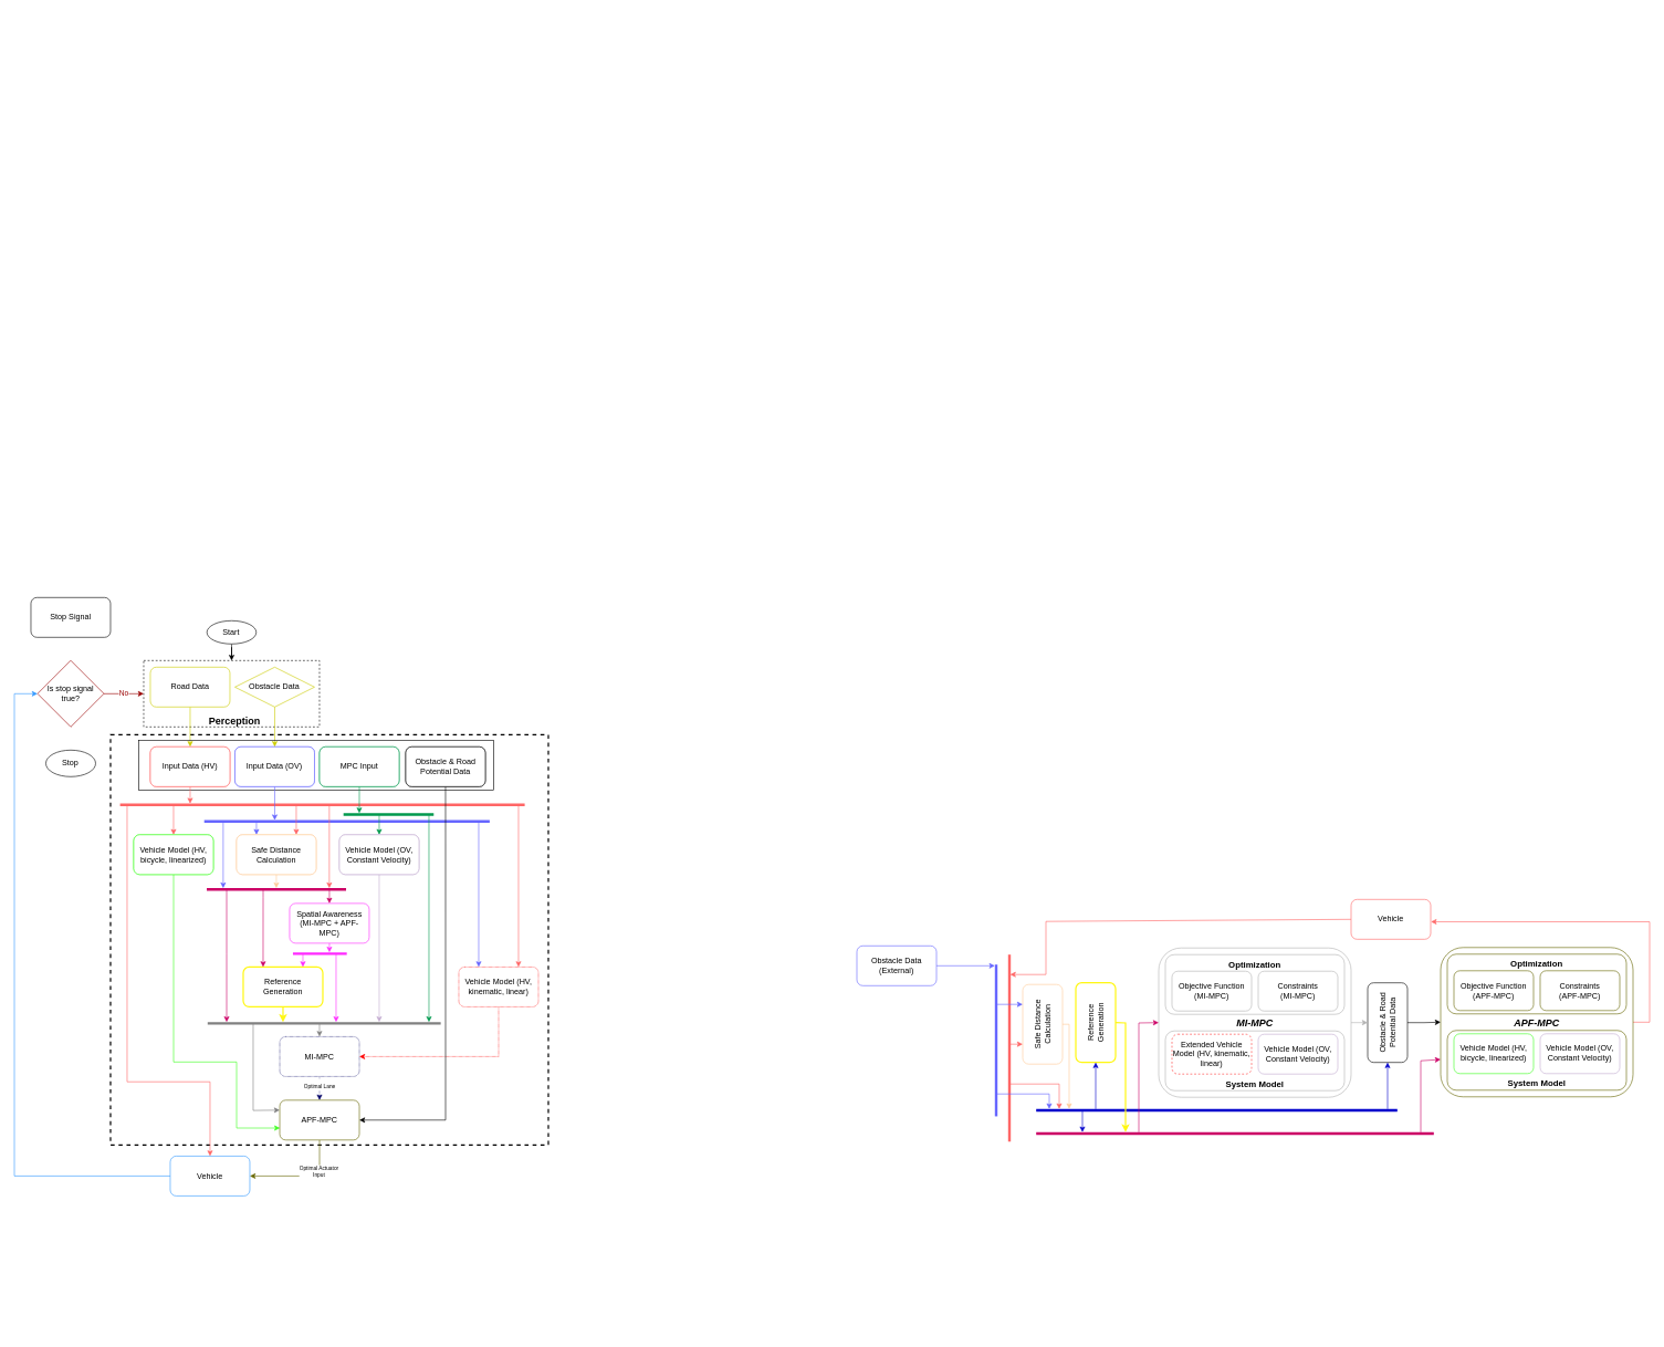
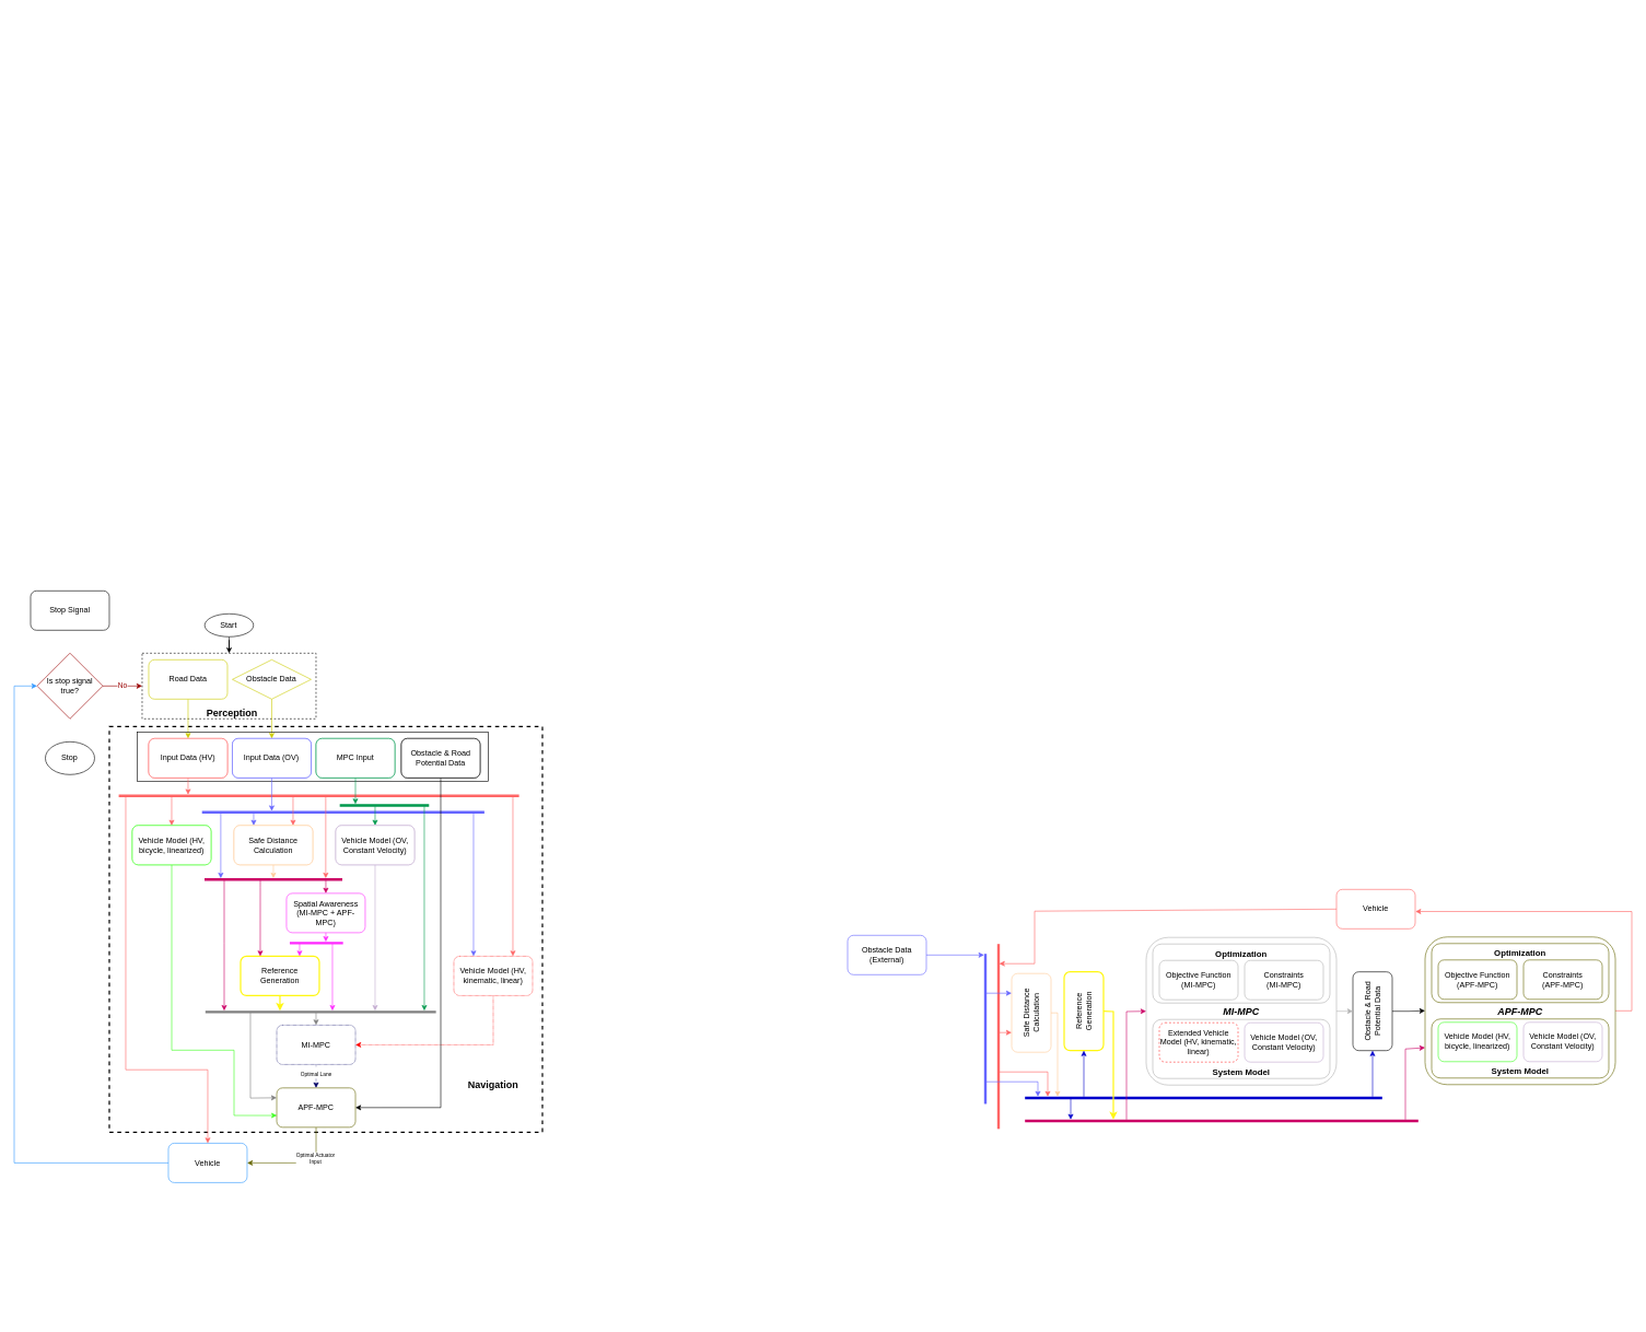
- <mxCell id="55" value="Stop" style="ellipse;whiteSpace=wrap;html=1;strokeColor=#000000;strokeWidth=1;fillColor=none;" parent="1" vertex="1"><mxGeometry x="68.45" y="1129.98" width="75.04" height="40" as="geometry" /></mxCell>
+ <mxCell id="55" value="Stop" style="ellipse;whiteSpace=wrap;html=1;strokeColor=#000000;strokeWidth=1;fillColor=none;" parent="1" vertex="1"><mxGeometry x="68.45" y="1129.98" width="75.04" height="50.03" as="geometry" /></mxCell>
+ <mxCell id="37" value="&lt;font style=&quot;font-size: 15px;&quot;&gt;&lt;b&gt;Navigation&lt;/b&gt;&lt;/font&gt;" style="text;html=1;strokeColor=none;fillColor=none;align=center;verticalAlign=middle;whiteSpace=wrap;rounded=0;dashed=1;" parent="1" vertex="1"><mxGeometry x="720.97" y="1636.84" width="60" height="30" as="geometry" /></mxCell>
